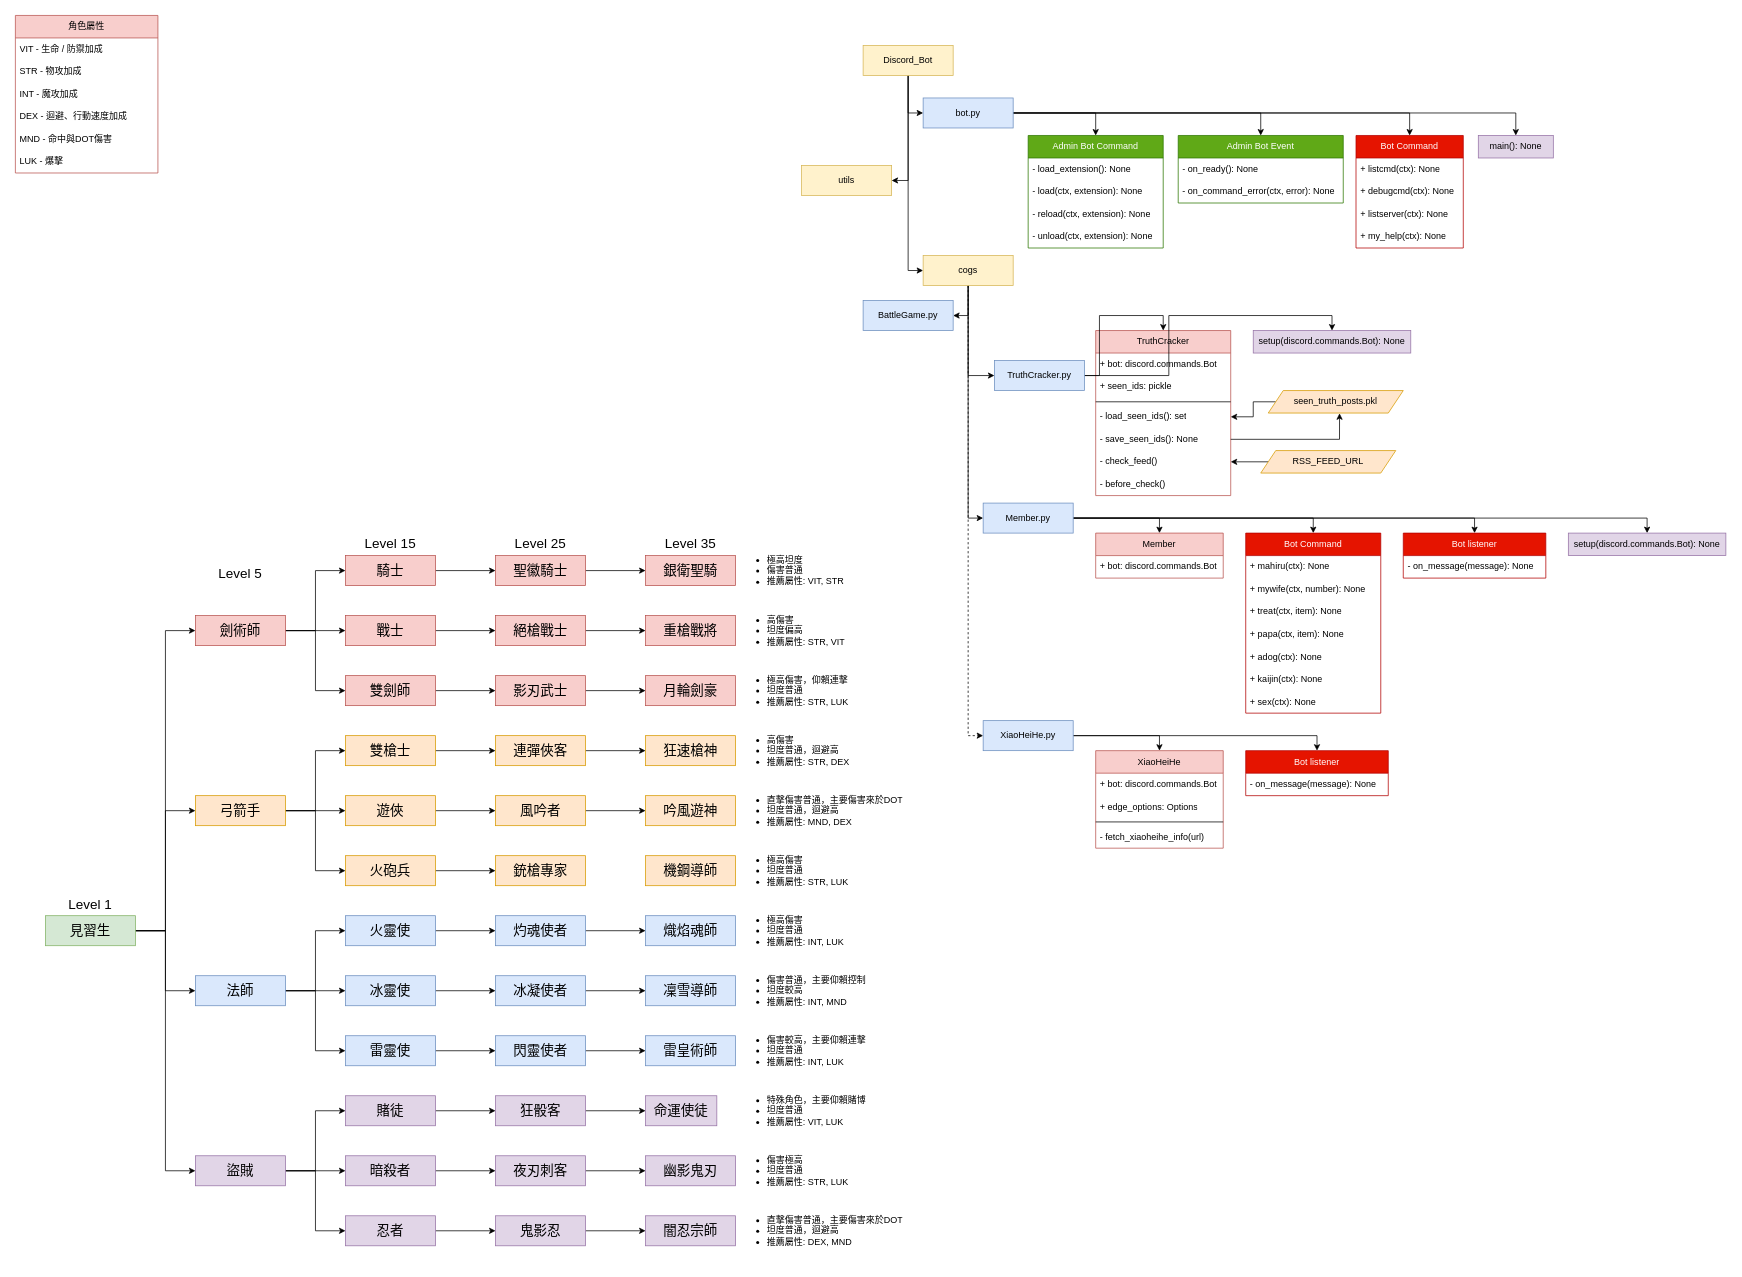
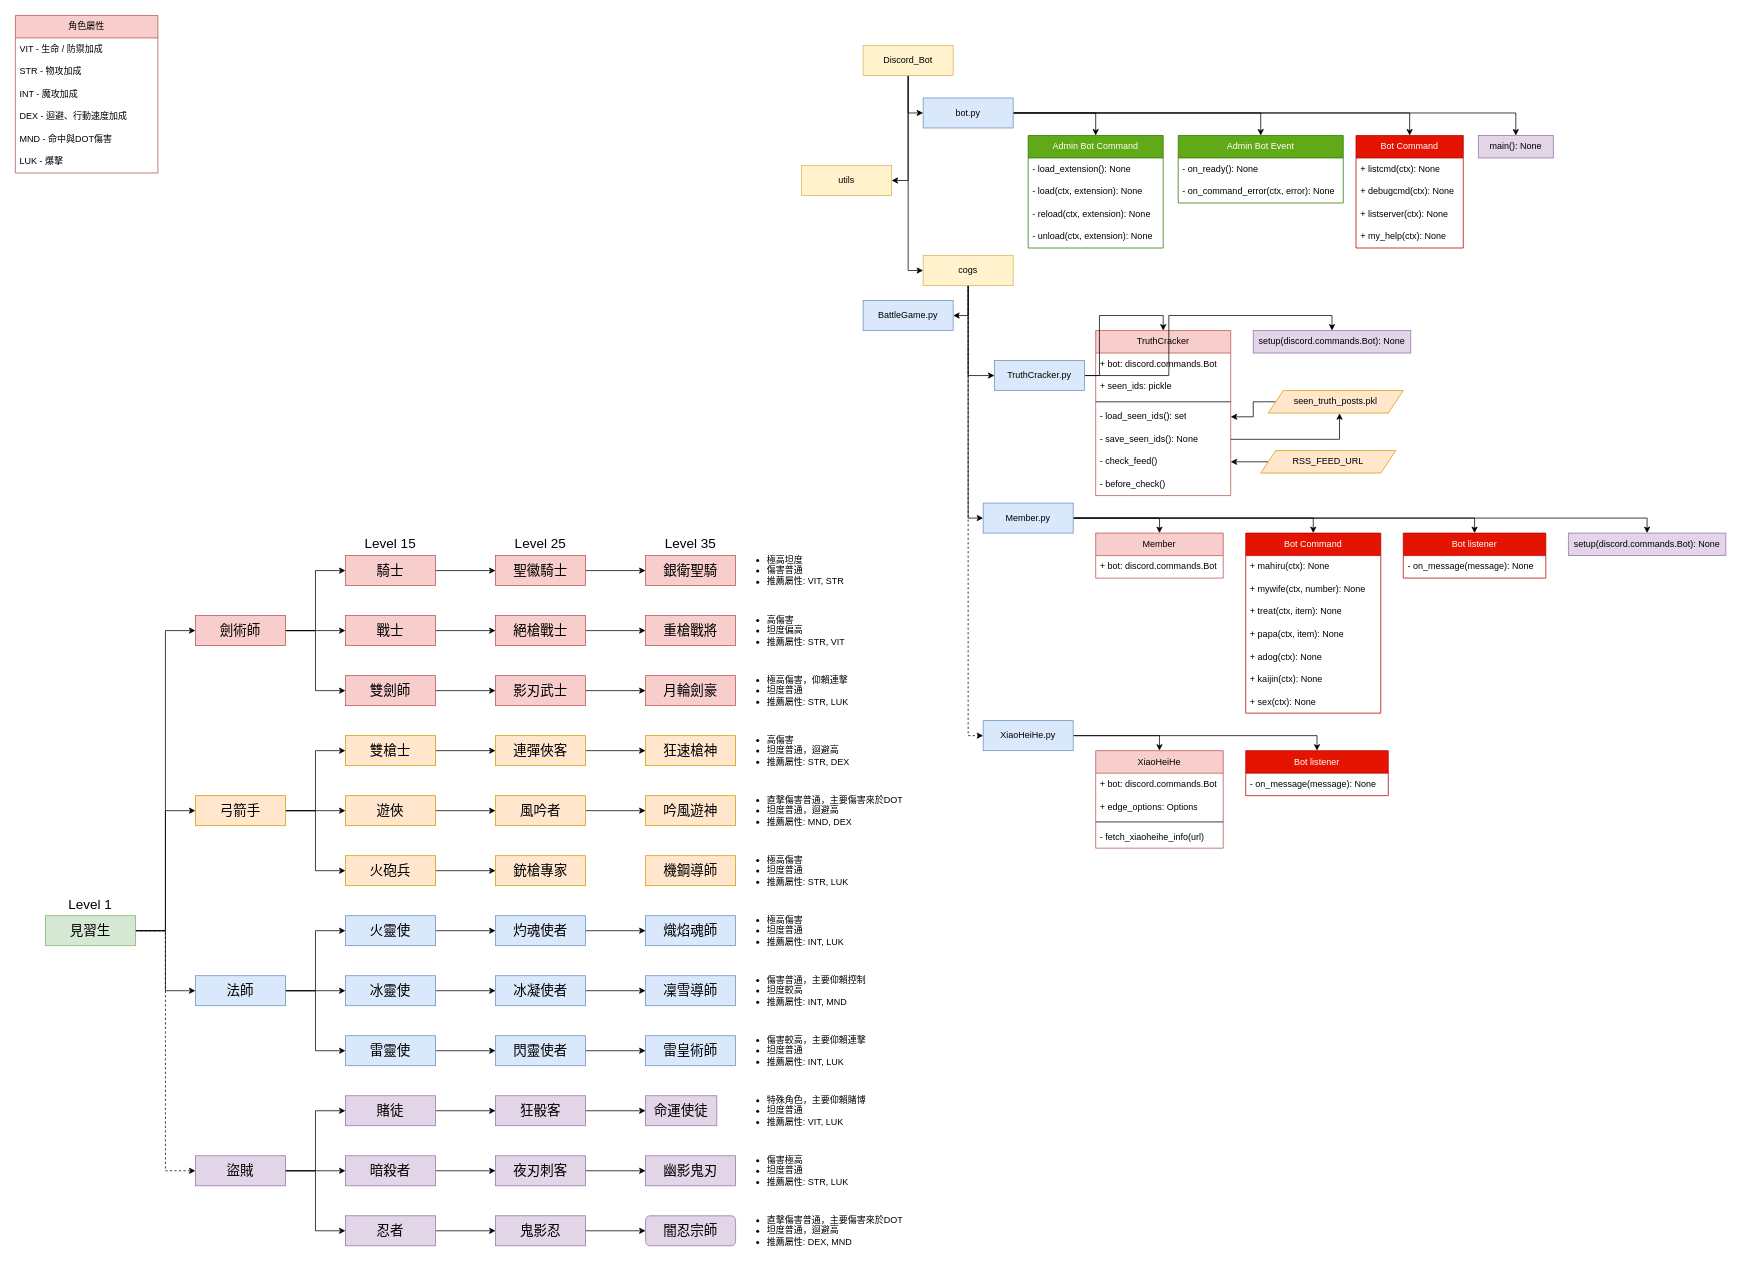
- <mxCell id="129" value="Level 5" style="text;html=1;strokeColor=none;fillColor=none;align=center;verticalAlign=middle;whiteSpace=wrap;rounded=0;fontSize=18;" vertex="1" parent="1"><mxGeometry x="260" y="750" width="120" height="30" as="geometry" /></mxCell>
- <mxCell id="87" style="edgeStyle=orthogonalEdgeStyle;rounded=0;orthogonalLoop=1;jettySize=auto;html=1;entryX=0;entryY=0.5;entryDx=0;entryDy=0;" edge="1" parent="1" source="88" target="144"><mxGeometry relative="1" as="geometry" /></mxCell>
+ <mxCell id="87" style="edgeStyle=orthogonalEdgeStyle;rounded=0;orthogonalLoop=1;jettySize=auto;html=1;entryX=0;entryY=0.5;entryDx=0;entryDy=0;dashed=1;" edge="1" parent="1" source="88" target="144"><mxGeometry relative="1" as="geometry" /></mxCell>
- <mxCell id="168" value="闇忍宗師" style="whiteSpace=wrap;html=1;fontSize=18;fillColor=#e1d5e7;strokeColor=#9673a6;" vertex="1" parent="1"><mxGeometry x="860" y="1620" width="120" height="40" as="geometry" /></mxCell>
+ <mxCell id="168" value="闇忍宗師" style="whiteSpace=wrap;html=1;fontSize=18;fillColor=#e1d5e7;strokeColor=#9673a6;rounded=1;" vertex="1" parent="1"><mxGeometry x="860" y="1620" width="120" height="40" as="geometry" /></mxCell>
